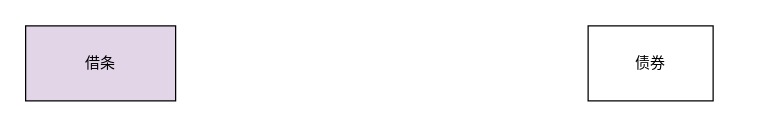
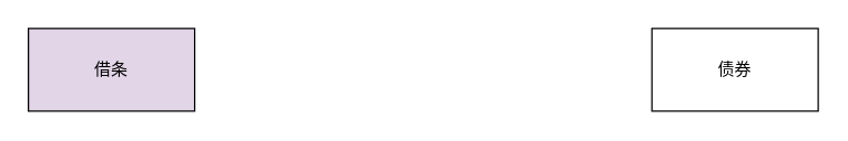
- <mxCell id="3" value="债券" style="rounded=0;whiteSpace=wrap;html=1;" vertex="1" parent="1"><mxGeometry x="470" y="20" width="100" height="60" as="geometry" /></mxCell>
+ <mxCell id="3" value="债券" style="rounded=0;whiteSpace=wrap;html=1;" vertex="1" parent="1"><mxGeometry x="470" y="20" width="120" height="60" as="geometry" /></mxCell>
